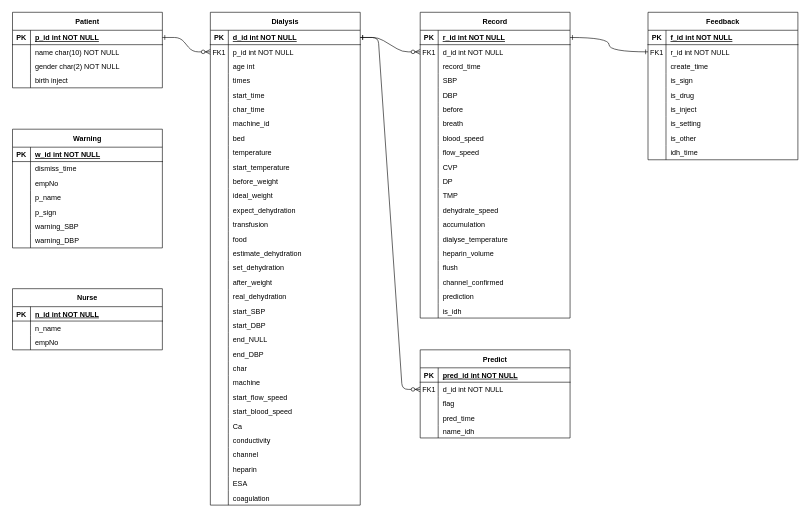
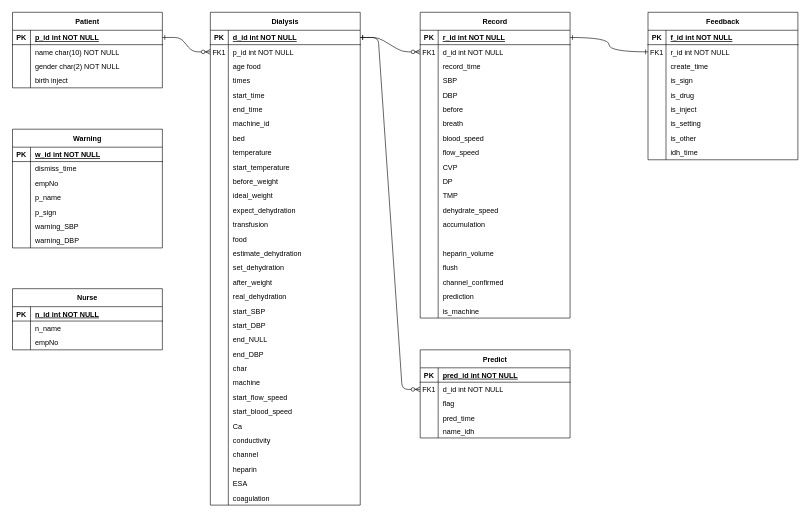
- <mxCell id="12" value="age int" style="shape=partialRectangle;overflow=hidden;connectable=0;fillColor=none;top=0;left=0;bottom=0;right=0;align=left;spacingLeft=6;" parent="10" vertex="1"><mxGeometry x="30" width="220" height="24" as="geometry"><mxRectangle width="220" height="24" as="alternateBounds" /></mxGeometry></mxCell>
+ <mxCell id="12" value="age food" style="shape=partialRectangle;overflow=hidden;connectable=0;fillColor=none;top=0;left=0;bottom=0;right=0;align=left;spacingLeft=6;" parent="10" vertex="1"><mxGeometry x="30" width="220" height="24" as="geometry"><mxRectangle width="220" height="24" as="alternateBounds" /></mxGeometry></mxCell>
- <mxCell id="21" value="char_time" style="shape=partialRectangle;overflow=hidden;connectable=0;fillColor=none;top=0;left=0;bottom=0;right=0;align=left;spacingLeft=6;" parent="19" vertex="1"><mxGeometry x="30" width="220" height="24" as="geometry"><mxRectangle width="220" height="24" as="alternateBounds" /></mxGeometry></mxCell>
+ <mxCell id="21" value="end_time" style="shape=partialRectangle;overflow=hidden;connectable=0;fillColor=none;top=0;left=0;bottom=0;right=0;align=left;spacingLeft=6;" parent="19" vertex="1"><mxGeometry x="30" width="220" height="24" as="geometry"><mxRectangle width="220" height="24" as="alternateBounds" /></mxGeometry></mxCell>
- <mxCell id="161" value="dialyse_temperature" style="shape=partialRectangle;overflow=hidden;connectable=0;fillColor=none;top=0;left=0;bottom=0;right=0;align=left;spacingLeft=6;" parent="159" vertex="1"><mxGeometry x="30" width="220" height="24" as="geometry"><mxRectangle width="220" height="24" as="alternateBounds" /></mxGeometry></mxCell>
- <mxCell id="176" value="is_idh" style="shape=partialRectangle;overflow=hidden;connectable=0;fillColor=none;top=0;left=0;bottom=0;right=0;align=left;spacingLeft=6;" parent="174" vertex="1"><mxGeometry x="30" width="220" height="24" as="geometry"><mxRectangle width="220" height="24" as="alternateBounds" /></mxGeometry></mxCell>
+ <mxCell id="176" value="is_machine" style="shape=partialRectangle;overflow=hidden;connectable=0;fillColor=none;top=0;left=0;bottom=0;right=0;align=left;spacingLeft=6;" parent="174" vertex="1"><mxGeometry x="30" width="220" height="24" as="geometry"><mxRectangle width="220" height="24" as="alternateBounds" /></mxGeometry></mxCell>
